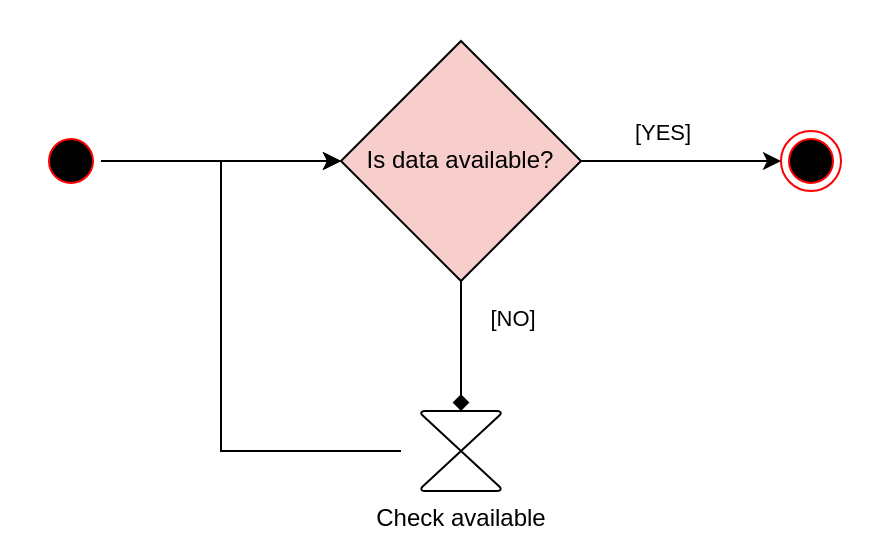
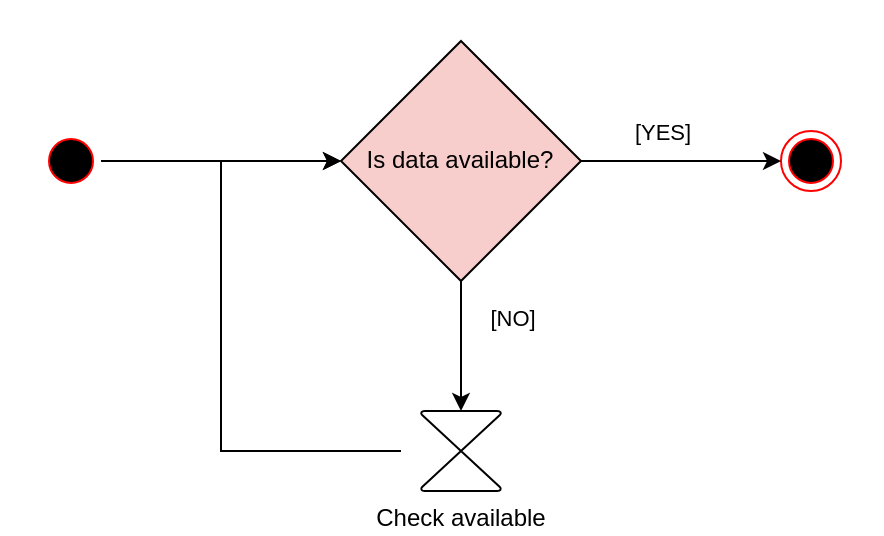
- <mxCell id="9" value="" style="endArrow=diamond;html=1;rounded=0;exitX=0.5;exitY=1;exitDx=0;exitDy=0;entryX=0.5;entryY=0;entryDx=0;entryDy=0;entryPerimeter=0;" parent="1" source="5" edge="1" target="8"><mxGeometry relative="1" as="geometry"><mxPoint x="230" y="205" as="sourcePoint" /><mxPoint x="230" y="205" as="targetPoint" /></mxGeometry></mxCell>
+ <mxCell id="9" value="" style="endArrow=classic;html=1;rounded=0;exitX=0.5;exitY=1;exitDx=0;exitDy=0;entryX=0.5;entryY=0;entryDx=0;entryDy=0;entryPerimeter=0;" parent="1" source="5" edge="1" target="8"><mxGeometry relative="1" as="geometry"><mxPoint x="230" y="205" as="sourcePoint" /><mxPoint x="230" y="205" as="targetPoint" /></mxGeometry></mxCell>
